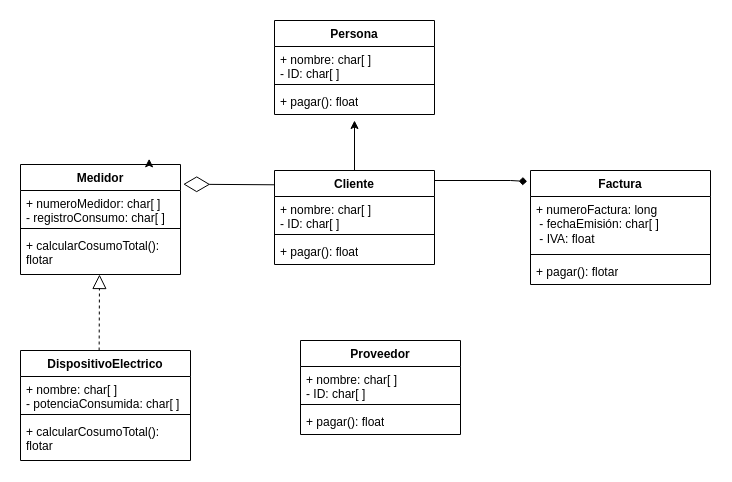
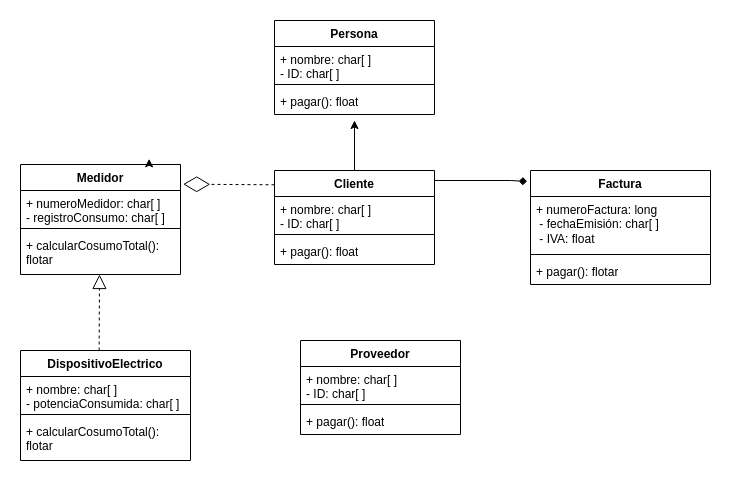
- <mxCell id="19" value="" style="endArrow=diamondThin;endFill=0;endSize=24;html=1;rounded=0;entryX=1.017;entryY=0.179;entryDx=0;entryDy=0;entryPerimeter=0;exitX=0;exitY=0.152;exitDx=0;exitDy=0;exitPerimeter=0;" edge="1" parent="1" source="15" target="10"><mxGeometry width="160" relative="1" as="geometry"><mxPoint x="250" y="310" as="sourcePoint" /><mxPoint x="610" y="200" as="targetPoint" /></mxGeometry></mxCell>
+ <mxCell id="19" value="" style="endArrow=diamondThin;endFill=0;endSize=24;html=1;rounded=0;entryX=1.017;entryY=0.179;entryDx=0;entryDy=0;entryPerimeter=0;exitX=0;exitY=0.152;exitDx=0;exitDy=0;exitPerimeter=0;dashed=1;" edge="1" parent="1" source="15" target="10"><mxGeometry width="160" relative="1" as="geometry"><mxPoint x="250" y="310" as="sourcePoint" /><mxPoint x="610" y="200" as="targetPoint" /></mxGeometry></mxCell>
